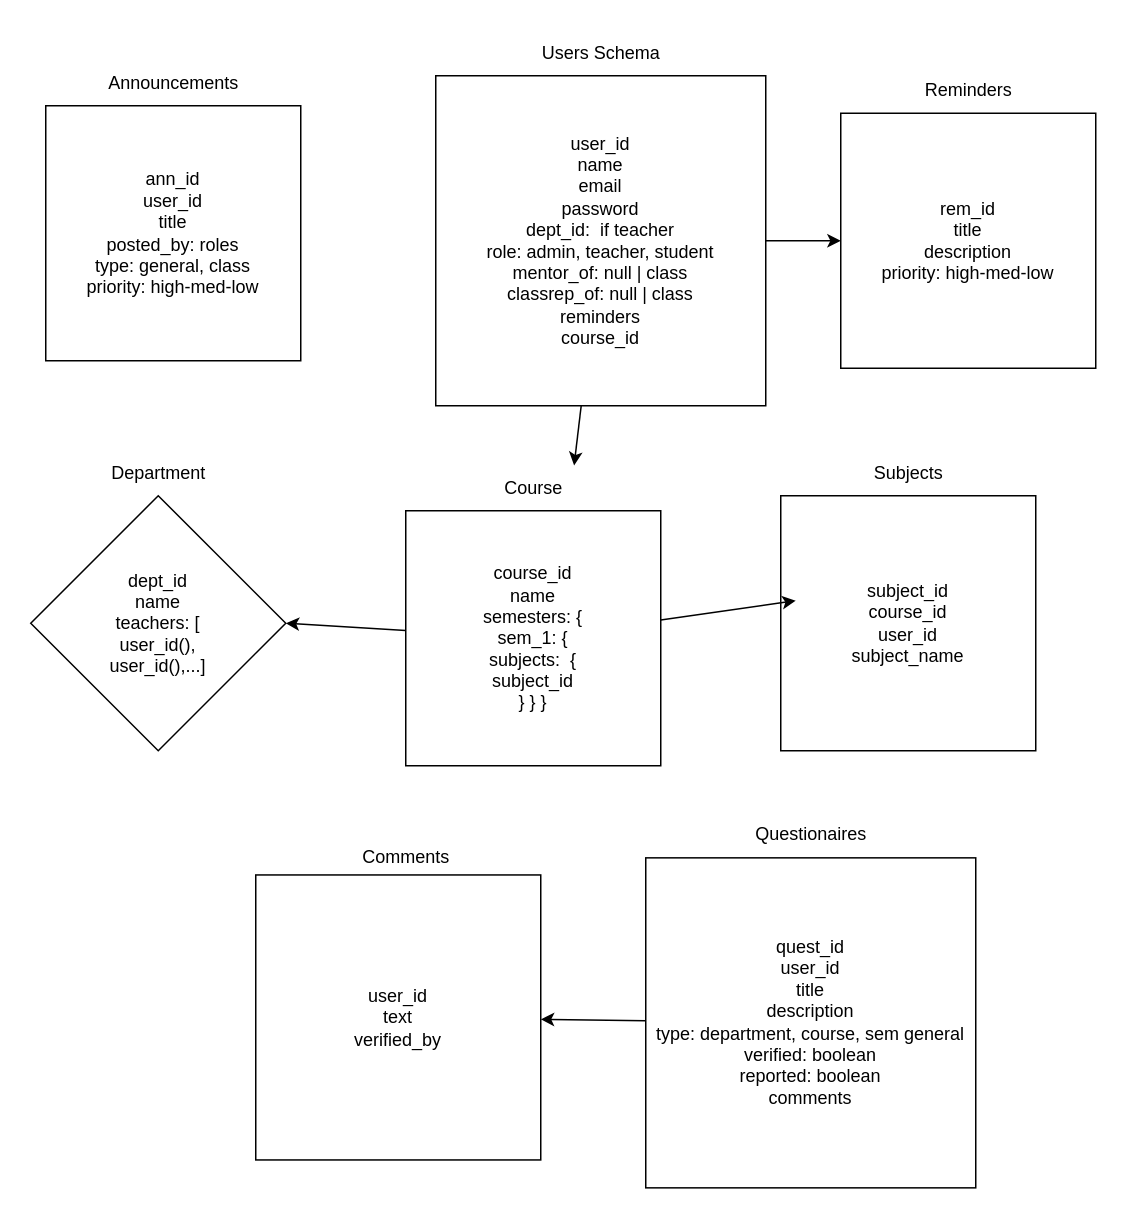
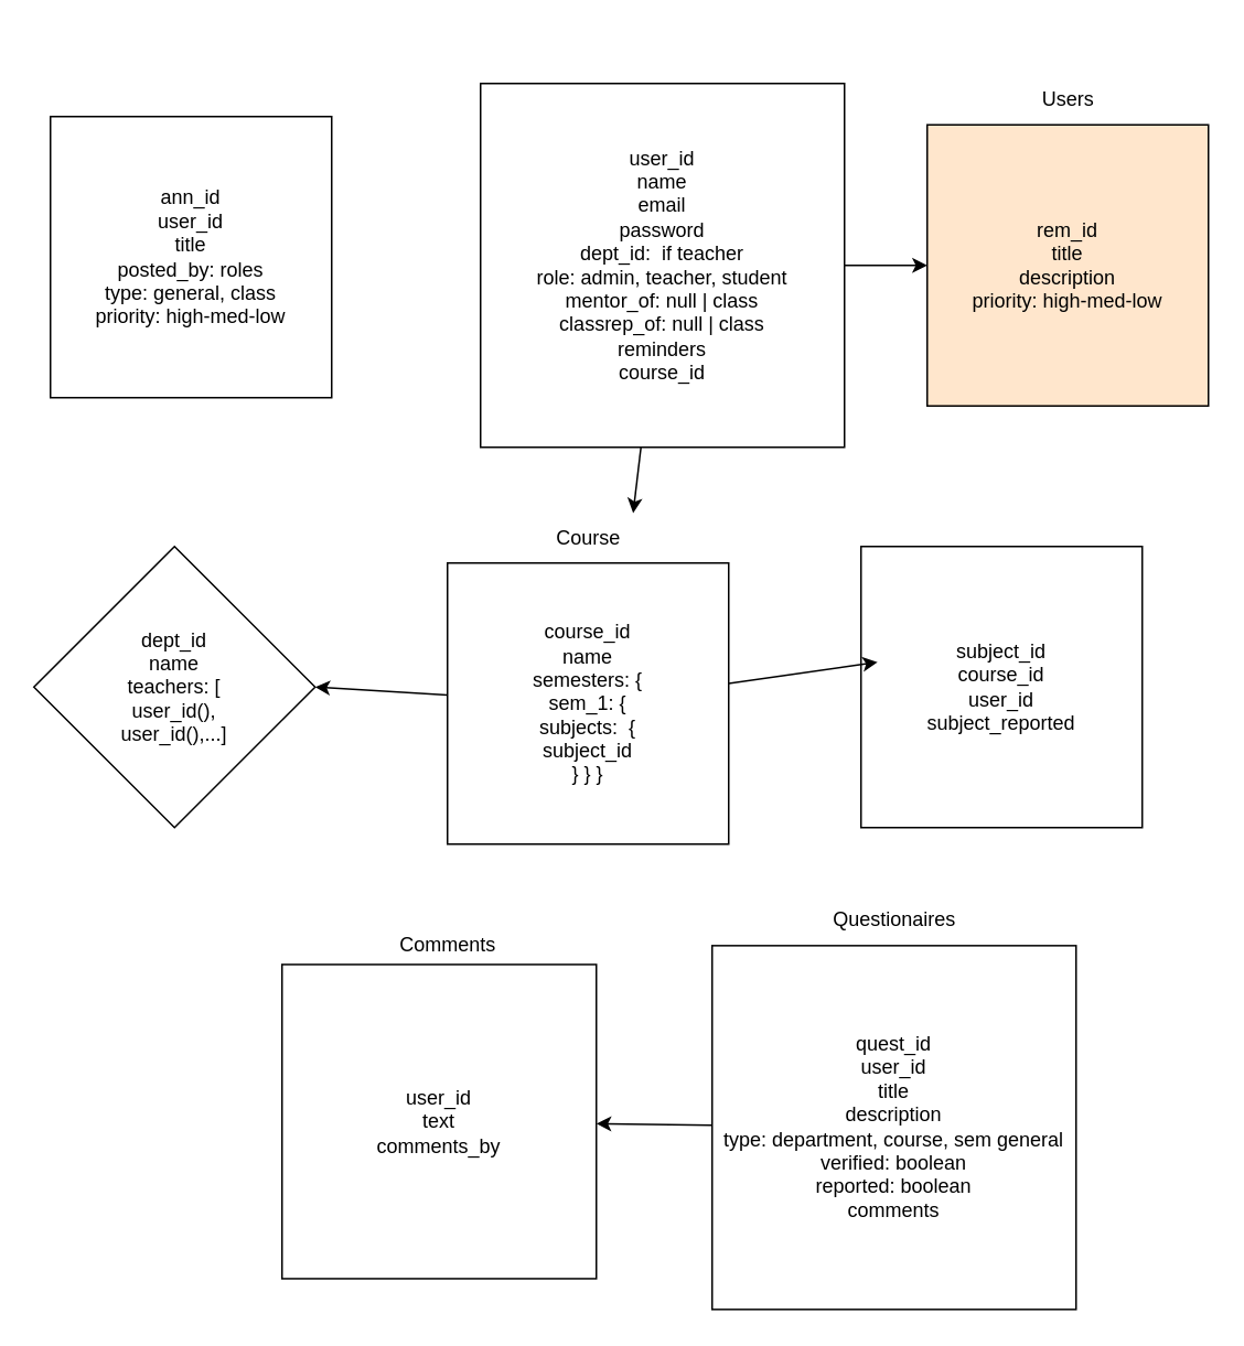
- <mxCell id="5" value="Users Schema" style="text;html=1;align=center;verticalAlign=middle;resizable=0;points=[];autosize=1;strokeColor=none;fillColor=none;" parent="3" vertex="1"><mxGeometry x="60" width="100" height="30" as="geometry" /></mxCell>
- <mxCell id="10" value="Announcements" style="text;html=1;align=center;verticalAlign=middle;resizable=0;points=[];autosize=1;strokeColor=none;fillColor=none;" parent="9" vertex="1"><mxGeometry x="30" width="110" height="30" as="geometry" /></mxCell>
- <mxCell id="7" value="Reminders" style="text;html=1;align=center;verticalAlign=middle;resizable=0;points=[];autosize=1;strokeColor=none;fillColor=none;" parent="6" vertex="1"><mxGeometry x="45" width="80" height="30" as="geometry" /></mxCell>
+ <mxCell id="7" value="Users" style="text;html=1;align=center;verticalAlign=middle;resizable=0;points=[];autosize=1;strokeColor=none;fillColor=none;" parent="6" vertex="1"><mxGeometry x="45" width="80" height="30" as="geometry" /></mxCell>
- <mxCell id="8" value="rem_id&lt;br&gt;title&lt;br&gt;description&lt;br&gt;priority: high-med-low" style="whiteSpace=wrap;html=1;aspect=fixed;" parent="6" vertex="1"><mxGeometry y="30" width="170" height="170" as="geometry" /></mxCell>
+ <mxCell id="8" value="rem_id&lt;br&gt;title&lt;br&gt;description&lt;br&gt;priority: high-med-low" style="whiteSpace=wrap;html=1;aspect=fixed;fillColor=#ffe6cc;" parent="6" vertex="1"><mxGeometry y="30" width="170" height="170" as="geometry" /></mxCell>
- <mxCell id="20" value="Department" style="text;html=1;align=center;verticalAlign=middle;resizable=0;points=[];autosize=1;strokeColor=none;fillColor=none;" vertex="1" parent="19"><mxGeometry x="40" width="90" height="30" as="geometry" /></mxCell>
- <mxCell id="26" value="Subjects" style="text;html=1;align=center;verticalAlign=middle;resizable=0;points=[];autosize=1;strokeColor=none;fillColor=none;" vertex="1" parent="25"><mxGeometry x="50" width="70" height="30" as="geometry" /></mxCell>
- <mxCell id="27" value="subject_id&lt;br&gt;course_id&lt;br&gt;user_id&lt;br&gt;subject_name" style="whiteSpace=wrap;html=1;aspect=fixed;" vertex="1" parent="25"><mxGeometry y="30" width="170" height="170" as="geometry" /></mxCell>
+ <mxCell id="27" value="subject_id&lt;br&gt;course_id&lt;br&gt;user_id&lt;br&gt;subject_reported" style="whiteSpace=wrap;html=1;aspect=fixed;" vertex="1" parent="25"><mxGeometry y="30" width="170" height="170" as="geometry" /></mxCell>
- <mxCell id="17" value="user_id&lt;br&gt;text&lt;br&gt;verified_by" style="whiteSpace=wrap;html=1;aspect=fixed;" parent="15" vertex="1"><mxGeometry y="26.4" width="190" height="190" as="geometry" /></mxCell>
+ <mxCell id="17" value="user_id&lt;br&gt;text&lt;br&gt;comments_by" style="whiteSpace=wrap;html=1;aspect=fixed;" parent="15" vertex="1"><mxGeometry y="26.4" width="190" height="190" as="geometry" /></mxCell>
